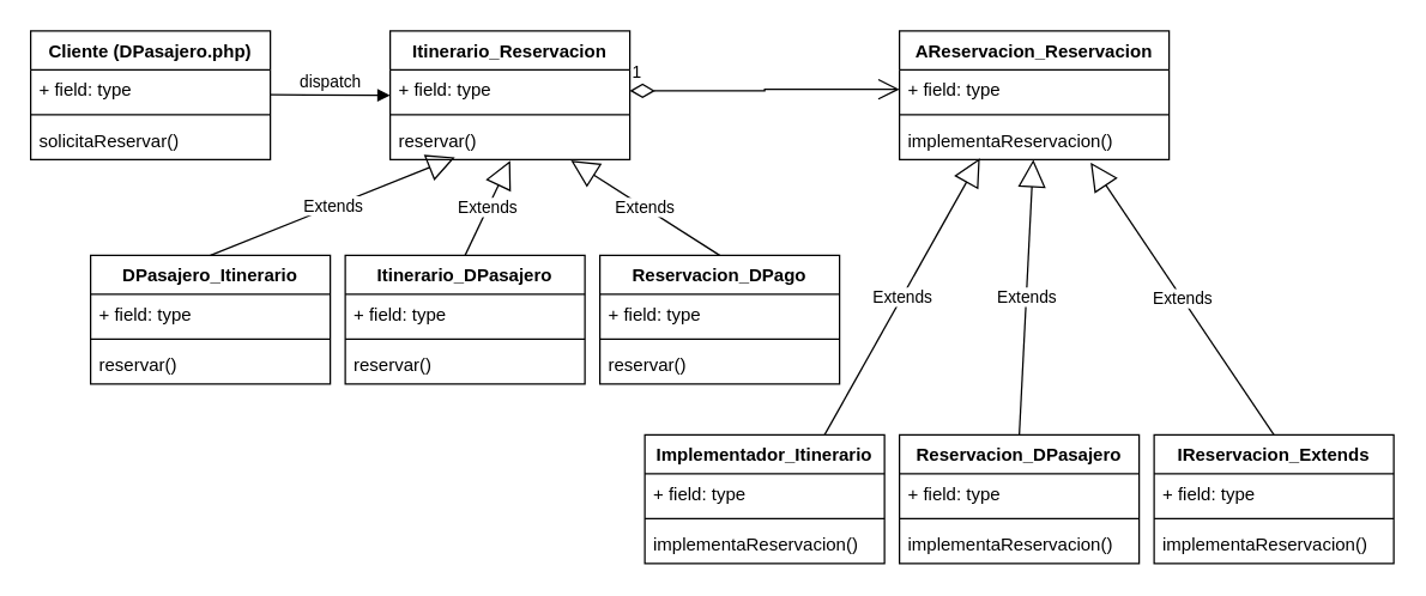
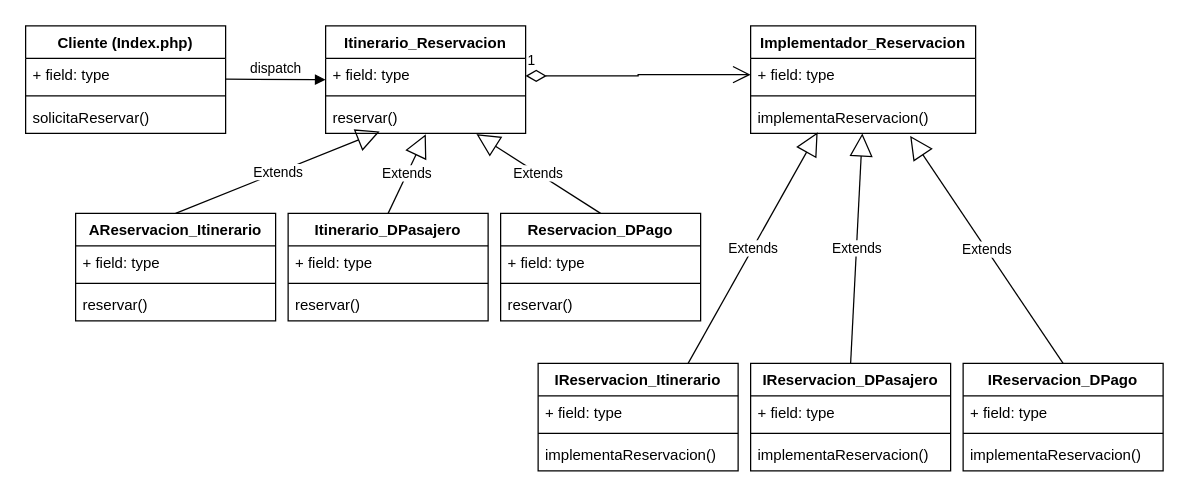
- <mxCell id="2" value="Cliente (DPasajero.php)" style="swimlane;fontStyle=1;align=center;verticalAlign=top;childLayout=stackLayout;horizontal=1;startSize=26;horizontalStack=0;resizeParent=1;resizeParentMax=0;resizeLast=0;collapsible=1;marginBottom=0;whiteSpace=wrap;html=1;" vertex="1" parent="1"><mxGeometry x="20" y="20" width="160" height="86" as="geometry" /></mxCell>
+ <mxCell id="2" value="Cliente (Index.php)" style="swimlane;fontStyle=1;align=center;verticalAlign=top;childLayout=stackLayout;horizontal=1;startSize=26;horizontalStack=0;resizeParent=1;resizeParentMax=0;resizeLast=0;collapsible=1;marginBottom=0;whiteSpace=wrap;html=1;" vertex="1" parent="1"><mxGeometry x="20" y="20" width="160" height="86" as="geometry" /></mxCell>
- <mxCell id="10" value="AReservacion_Reservacion" style="swimlane;fontStyle=1;align=center;verticalAlign=top;childLayout=stackLayout;horizontal=1;startSize=26;horizontalStack=0;resizeParent=1;resizeParentMax=0;resizeLast=0;collapsible=1;marginBottom=0;whiteSpace=wrap;html=1;" vertex="1" parent="1"><mxGeometry x="600" y="20" width="180" height="86" as="geometry" /></mxCell>
+ <mxCell id="10" value="Implementador_Reservacion" style="swimlane;fontStyle=1;align=center;verticalAlign=top;childLayout=stackLayout;horizontal=1;startSize=26;horizontalStack=0;resizeParent=1;resizeParentMax=0;resizeLast=0;collapsible=1;marginBottom=0;whiteSpace=wrap;html=1;" vertex="1" parent="1"><mxGeometry x="600" y="20" width="180" height="86" as="geometry" /></mxCell>
- <mxCell id="14" value="DPasajero_Itinerario" style="swimlane;fontStyle=1;align=center;verticalAlign=top;childLayout=stackLayout;horizontal=1;startSize=26;horizontalStack=0;resizeParent=1;resizeParentMax=0;resizeLast=0;collapsible=1;marginBottom=0;whiteSpace=wrap;html=1;" vertex="1" parent="1"><mxGeometry x="60" y="170" width="160" height="86" as="geometry" /></mxCell>
+ <mxCell id="14" value="AReservacion_Itinerario" style="swimlane;fontStyle=1;align=center;verticalAlign=top;childLayout=stackLayout;horizontal=1;startSize=26;horizontalStack=0;resizeParent=1;resizeParentMax=0;resizeLast=0;collapsible=1;marginBottom=0;whiteSpace=wrap;html=1;" vertex="1" parent="1"><mxGeometry x="60" y="170" width="160" height="86" as="geometry" /></mxCell>
- <mxCell id="26" value="Implementador_Itinerario" style="swimlane;fontStyle=1;align=center;verticalAlign=top;childLayout=stackLayout;horizontal=1;startSize=26;horizontalStack=0;resizeParent=1;resizeParentMax=0;resizeLast=0;collapsible=1;marginBottom=0;whiteSpace=wrap;html=1;" vertex="1" parent="1"><mxGeometry x="430" y="290" width="160" height="86" as="geometry" /></mxCell>
+ <mxCell id="26" value="IReservacion_Itinerario" style="swimlane;fontStyle=1;align=center;verticalAlign=top;childLayout=stackLayout;horizontal=1;startSize=26;horizontalStack=0;resizeParent=1;resizeParentMax=0;resizeLast=0;collapsible=1;marginBottom=0;whiteSpace=wrap;html=1;" vertex="1" parent="1"><mxGeometry x="430" y="290" width="160" height="86" as="geometry" /></mxCell>
- <mxCell id="30" value="Reservacion_DPasajero" style="swimlane;fontStyle=1;align=center;verticalAlign=top;childLayout=stackLayout;horizontal=1;startSize=26;horizontalStack=0;resizeParent=1;resizeParentMax=0;resizeLast=0;collapsible=1;marginBottom=0;whiteSpace=wrap;html=1;" vertex="1" parent="1"><mxGeometry x="600" y="290" width="160" height="86" as="geometry" /></mxCell>
+ <mxCell id="30" value="IReservacion_DPasajero" style="swimlane;fontStyle=1;align=center;verticalAlign=top;childLayout=stackLayout;horizontal=1;startSize=26;horizontalStack=0;resizeParent=1;resizeParentMax=0;resizeLast=0;collapsible=1;marginBottom=0;whiteSpace=wrap;html=1;" vertex="1" parent="1"><mxGeometry x="600" y="290" width="160" height="86" as="geometry" /></mxCell>
- <mxCell id="34" value="IReservacion_Extends" style="swimlane;fontStyle=1;align=center;verticalAlign=top;childLayout=stackLayout;horizontal=1;startSize=26;horizontalStack=0;resizeParent=1;resizeParentMax=0;resizeLast=0;collapsible=1;marginBottom=0;whiteSpace=wrap;html=1;" vertex="1" parent="1"><mxGeometry x="770" y="290" width="160" height="86" as="geometry" /></mxCell>
+ <mxCell id="34" value="IReservacion_DPago" style="swimlane;fontStyle=1;align=center;verticalAlign=top;childLayout=stackLayout;horizontal=1;startSize=26;horizontalStack=0;resizeParent=1;resizeParentMax=0;resizeLast=0;collapsible=1;marginBottom=0;whiteSpace=wrap;html=1;" vertex="1" parent="1"><mxGeometry x="770" y="290" width="160" height="86" as="geometry" /></mxCell>
